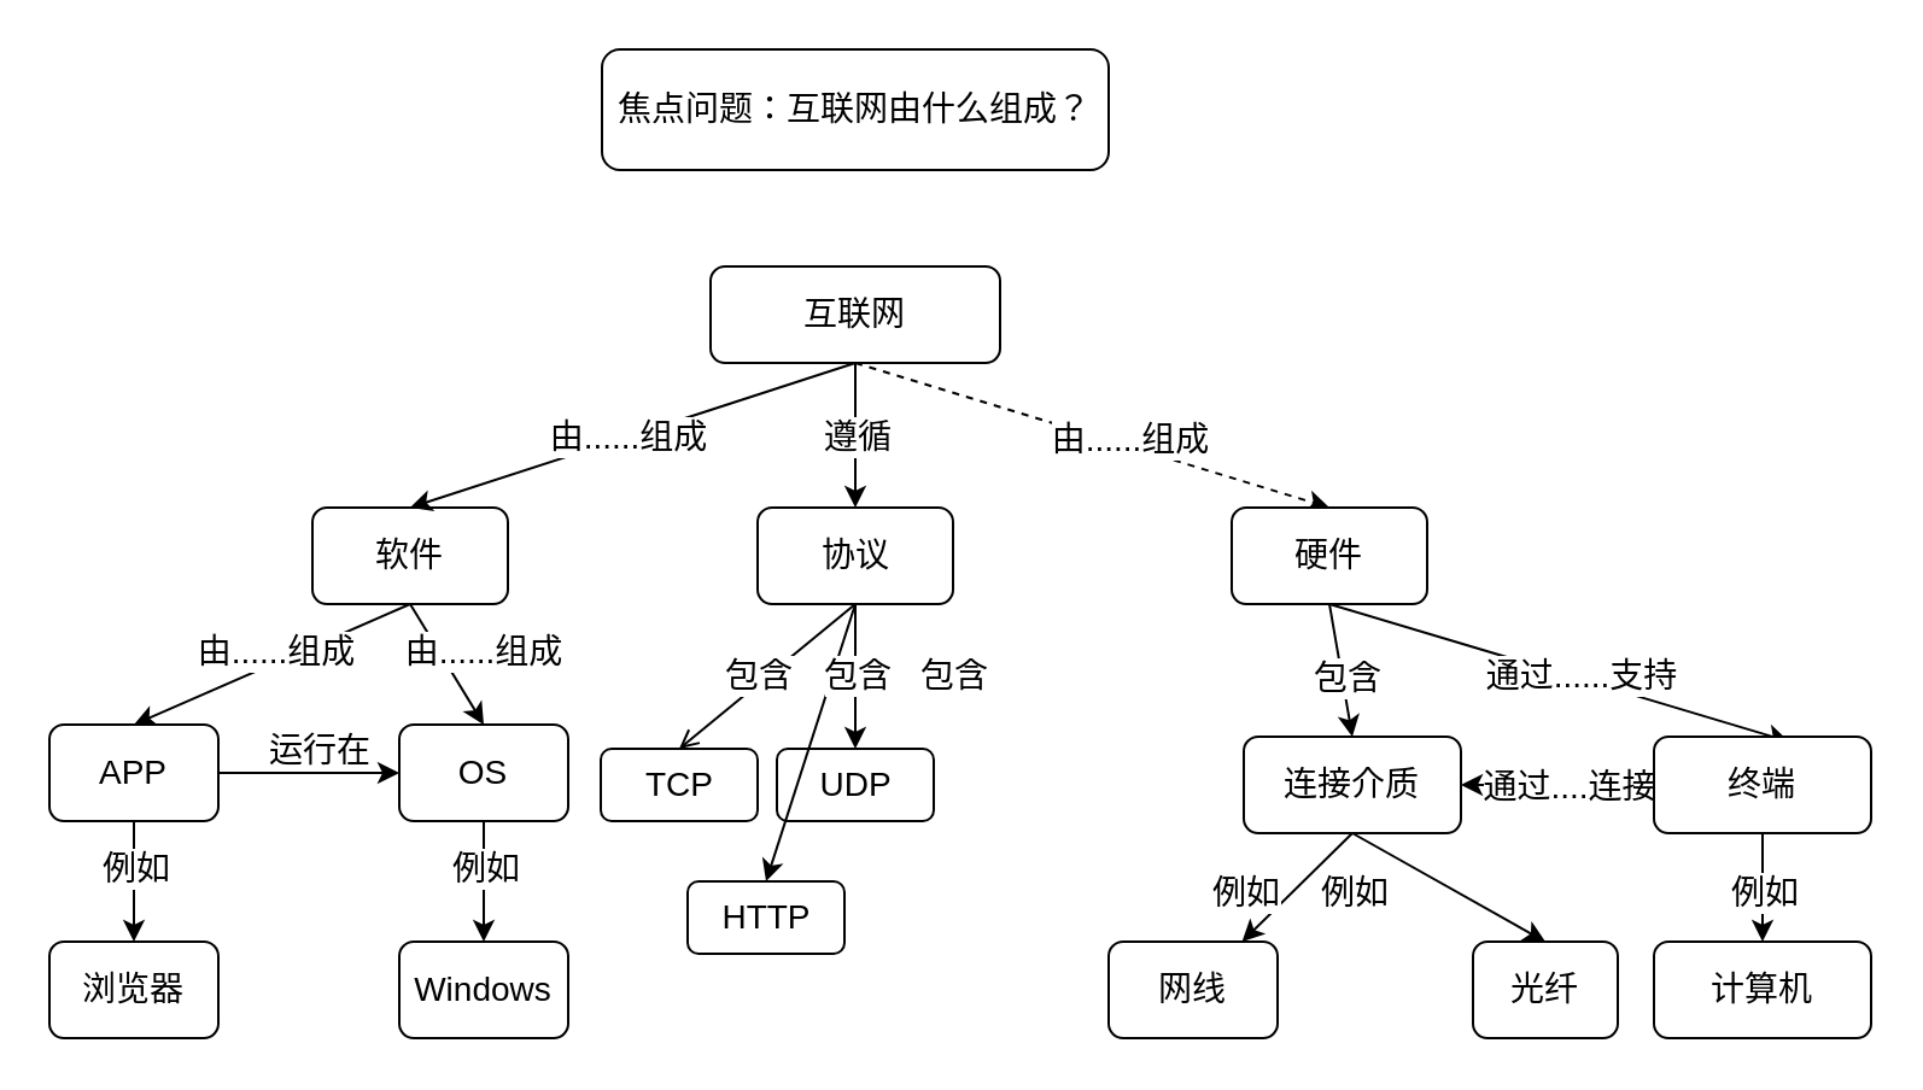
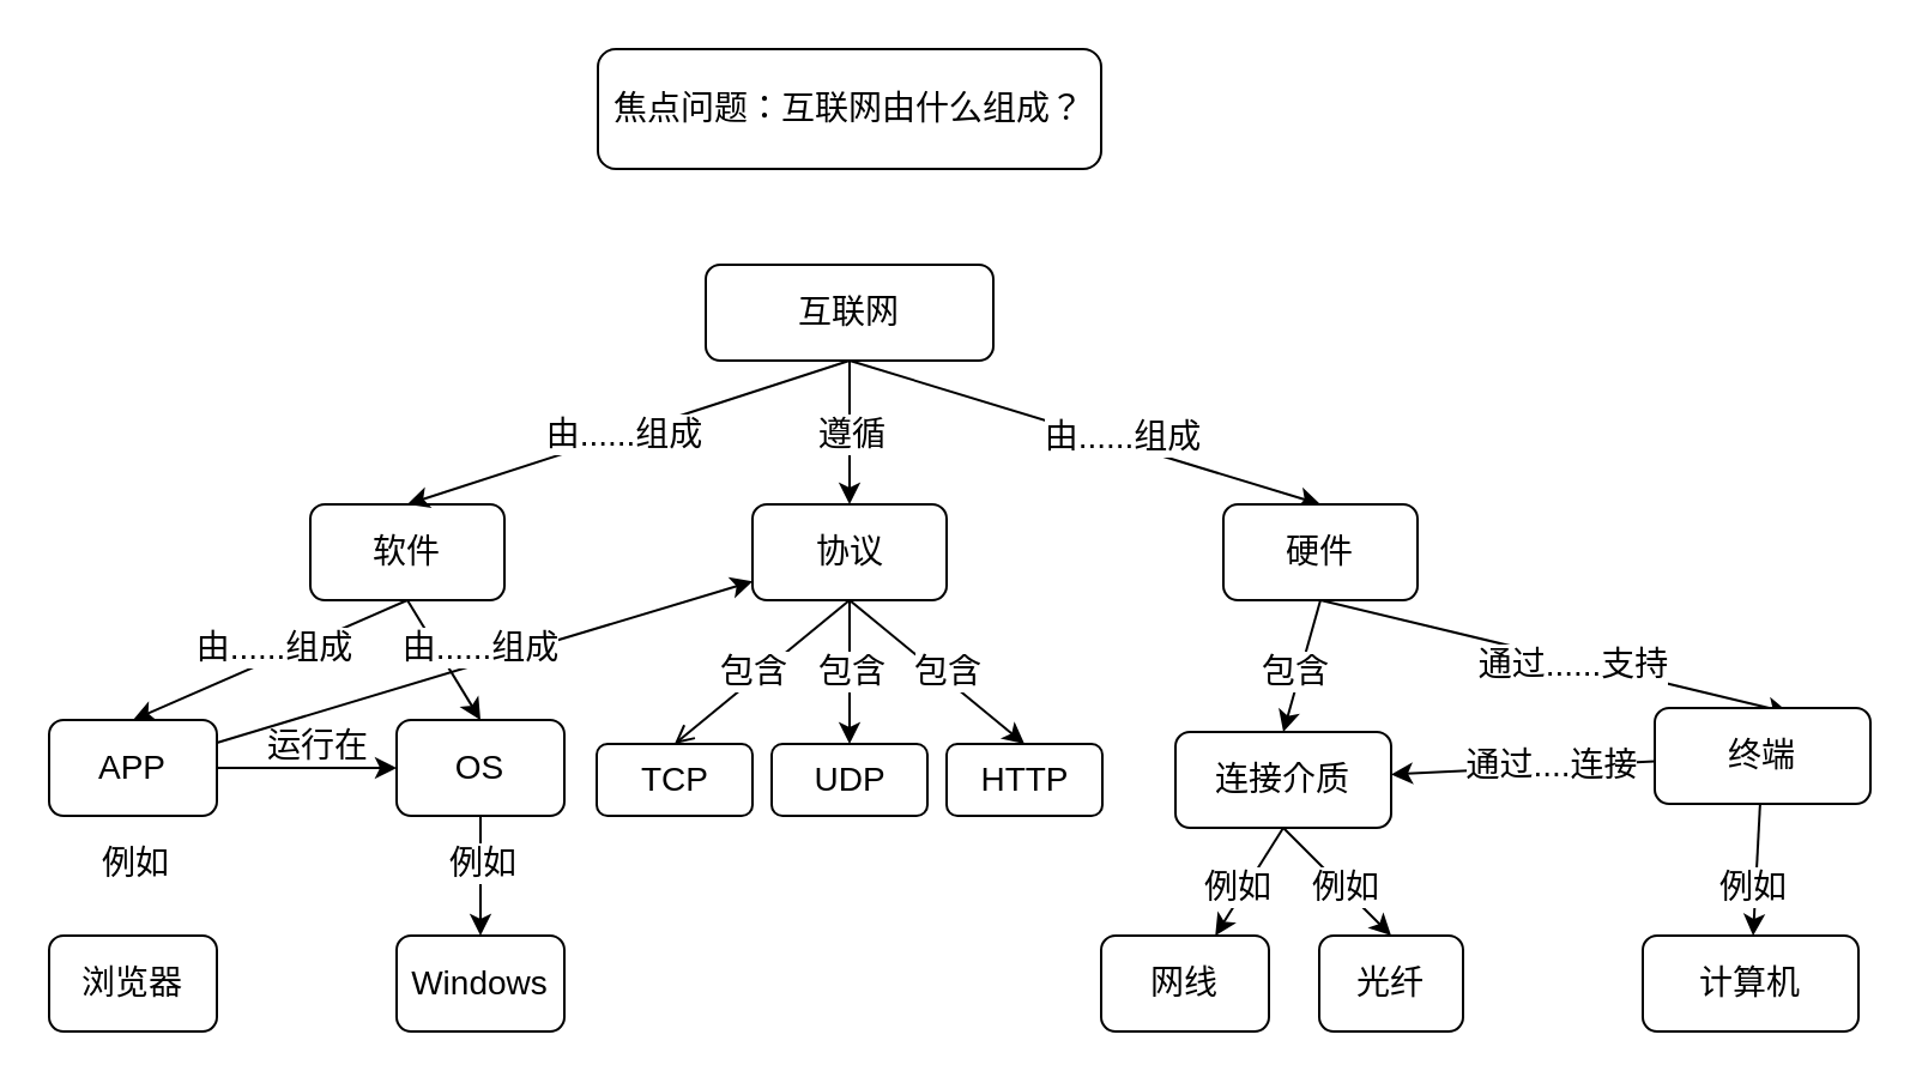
- <mxCell id="10" value="" style="endArrow=classic;html=1;exitX=0.5;exitY=1;exitDx=0;exitDy=0;entryX=0.5;entryY=0;entryDx=0;entryDy=0;dashed=1;" edge="1" parent="1" target="16" source="3"><mxGeometry width="50" height="50" relative="1" as="geometry"><mxPoint x="715" y="150" as="sourcePoint" /><mxPoint x="550" y="210" as="targetPoint" /></mxGeometry></mxCell>
+ <mxCell id="10" value="" style="endArrow=classic;html=1;exitX=0.5;exitY=1;exitDx=0;exitDy=0;entryX=0.5;entryY=0;entryDx=0;entryDy=0;" edge="1" parent="1" target="16" source="3"><mxGeometry width="50" height="50" relative="1" as="geometry"><mxPoint x="715" y="150" as="sourcePoint" /><mxPoint x="550" y="210" as="targetPoint" /></mxGeometry></mxCell>
- <mxCell id="36" value="&lt;font style=&quot;font-size: 14px&quot;&gt;连接介质&lt;/font&gt;" style="rounded=1;whiteSpace=wrap;html=1;" vertex="1" parent="1"><mxGeometry x="515" y="305" width="90" height="40" as="geometry" /></mxCell>
+ <mxCell id="36" value="&lt;font style=&quot;font-size: 14px&quot;&gt;连接介质&lt;/font&gt;" style="rounded=1;whiteSpace=wrap;html=1;" vertex="1" parent="1"><mxGeometry x="490" y="305" width="90" height="40" as="geometry" /></mxCell>
- <mxCell id="40" value="&lt;font style=&quot;font-size: 14px&quot;&gt;终端&lt;/font&gt;" style="rounded=1;whiteSpace=wrap;html=1;" vertex="1" parent="1"><mxGeometry x="685" y="305" width="90" height="40" as="geometry" /></mxCell>
+ <mxCell id="40" value="&lt;font style=&quot;font-size: 14px&quot;&gt;终端&lt;/font&gt;" style="rounded=1;whiteSpace=wrap;html=1;" vertex="1" parent="1"><mxGeometry x="690" y="295" width="90" height="40" as="geometry" /></mxCell>
- <mxCell id="31" value="" style="edgeStyle=none;rounded=0;orthogonalLoop=1;jettySize=auto;html=1;" edge="1" parent="1" source="32" target="49"><mxGeometry relative="1" as="geometry" /></mxCell>
+ <mxCell id="31" value="" style="edgeStyle=none;rounded=0;orthogonalLoop=1;jettySize=auto;html=1;" edge="1" parent="1" source="32" target="19"><mxGeometry relative="1" as="geometry" /></mxCell>
- <mxCell id="24" value="&lt;span style=&quot;font-size: 14px&quot;&gt;HTTP&lt;/span&gt;" style="rounded=1;whiteSpace=wrap;html=1;" vertex="1" parent="1"><mxGeometry x="284.5" y="365" width="65" height="30" as="geometry" /></mxCell>
+ <mxCell id="24" value="&lt;span style=&quot;font-size: 14px&quot;&gt;HTTP&lt;/span&gt;" style="rounded=1;whiteSpace=wrap;html=1;" vertex="1" parent="1"><mxGeometry x="394.5" y="310" width="65" height="30" as="geometry" /></mxCell>
- <mxCell id="46" value="&lt;font style=&quot;font-size: 14px&quot;&gt;光纤&lt;/font&gt;" style="rounded=1;whiteSpace=wrap;html=1;" vertex="1" parent="1"><mxGeometry x="610" y="390" width="60" height="40" as="geometry" /></mxCell>
+ <mxCell id="46" value="&lt;font style=&quot;font-size: 14px&quot;&gt;光纤&lt;/font&gt;" style="rounded=1;whiteSpace=wrap;html=1;" vertex="1" parent="1"><mxGeometry x="550" y="390" width="60" height="40" as="geometry" /></mxCell>
